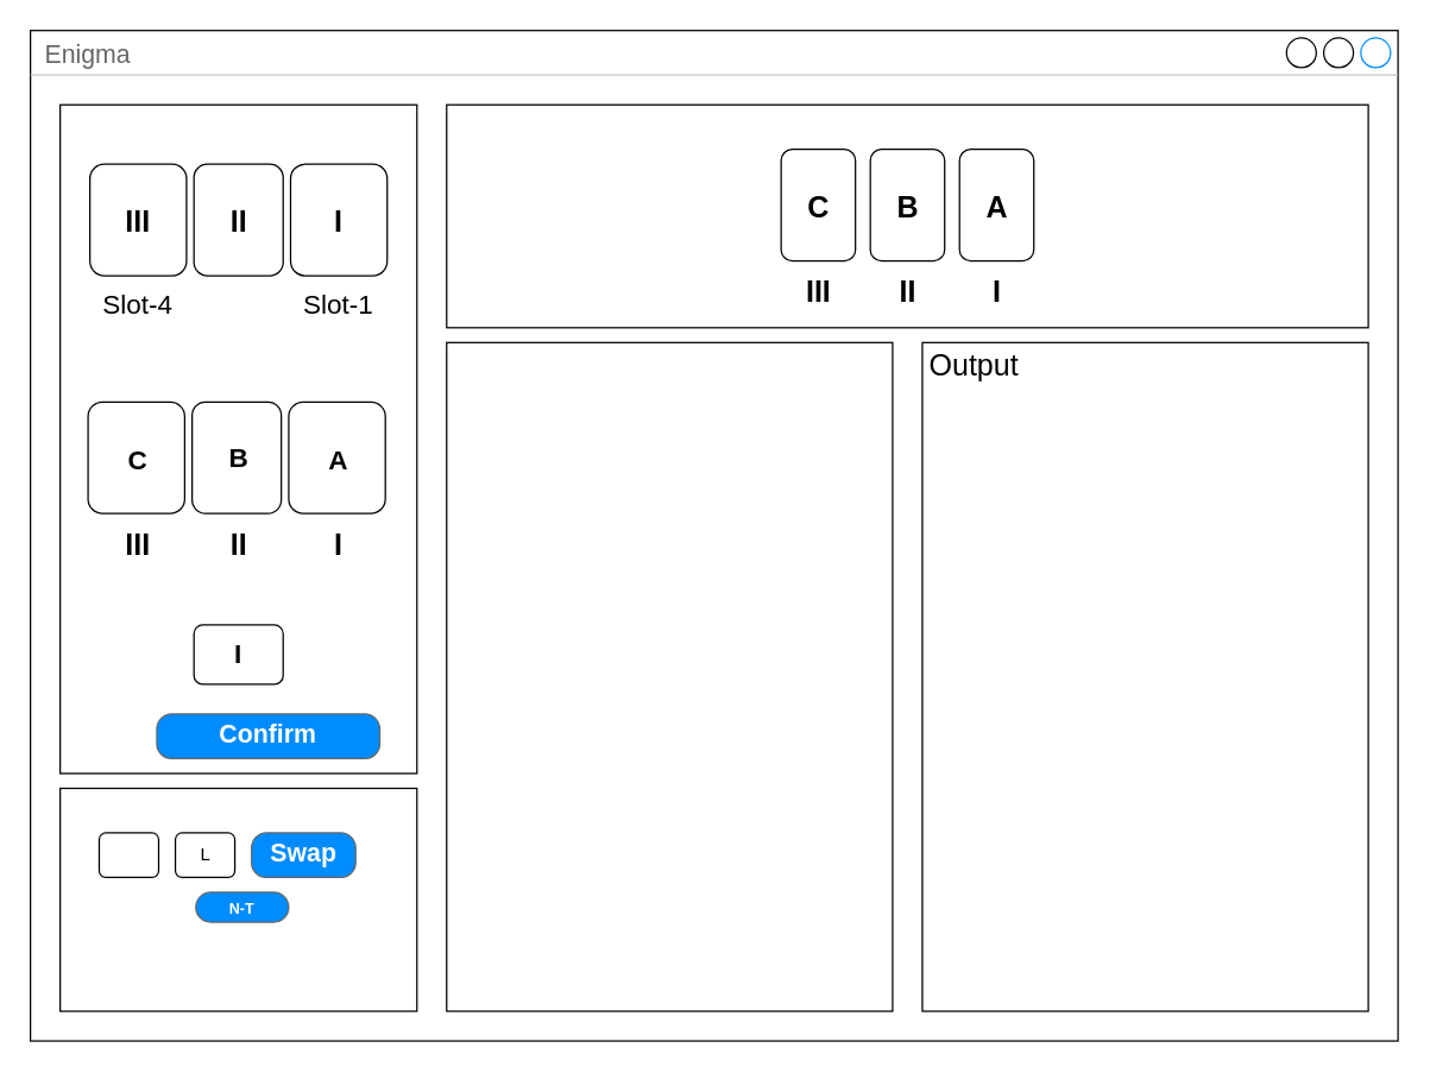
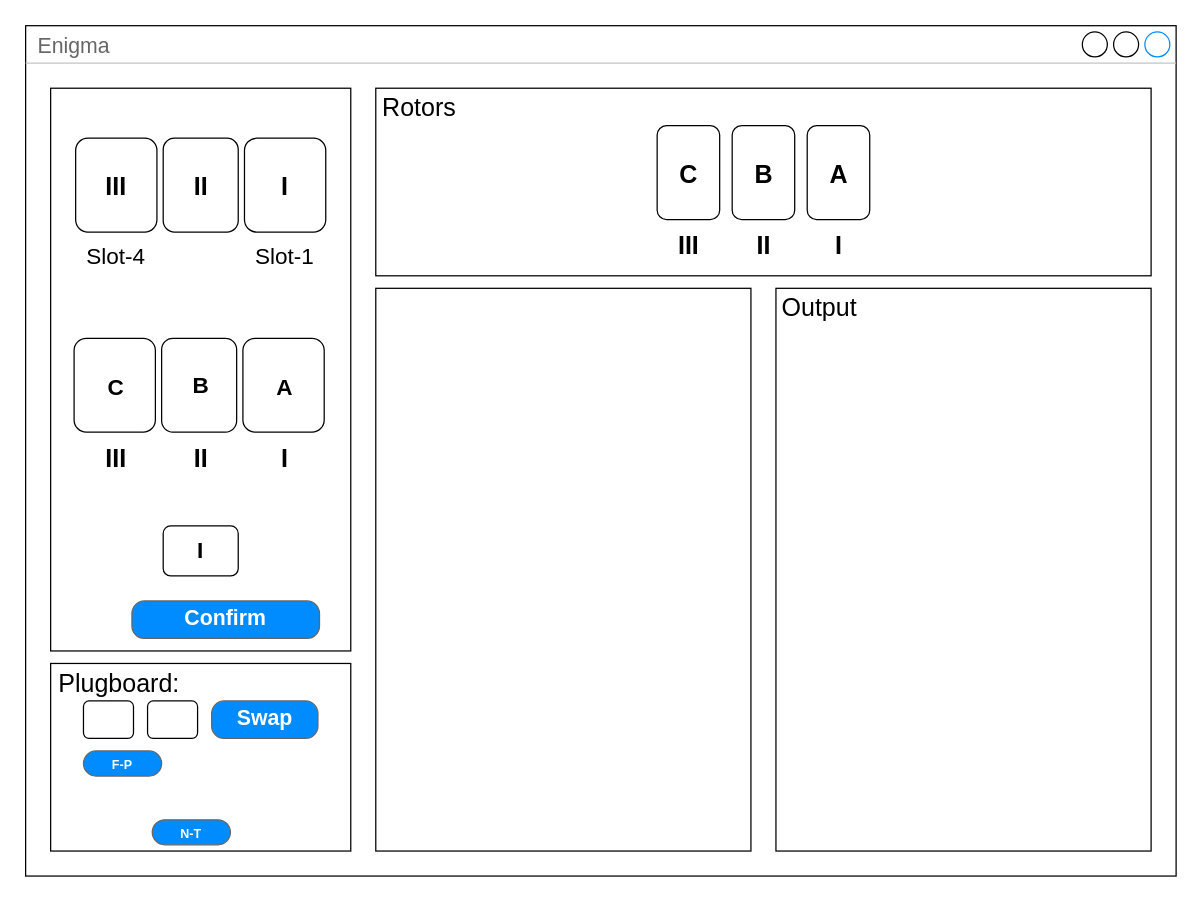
+ <mxCell id="10" value="Rotors" style="text;html=1;strokeColor=none;fillColor=none;align=center;verticalAlign=middle;whiteSpace=wrap;rounded=0;fontSize=20;" vertex="1" parent="1"><mxGeometry x="300" y="70" width="70" height="30" as="geometry" /></mxCell>
+ <mxCell id="8" value="Plugboard:" style="text;html=1;strokeColor=none;fillColor=none;align=center;verticalAlign=middle;whiteSpace=wrap;rounded=0;fontSize=20;" vertex="1" parent="1"><mxGeometry x="40" y="530" width="110" height="30" as="geometry" /></mxCell>
- <mxCell id="42" value="L" style="text;html=1;strokeColor=none;fillColor=none;align=center;verticalAlign=middle;whiteSpace=wrap;rounded=0;" vertex="1" parent="1"><mxGeometry x="122.5" y="560" width="30" height="30" as="geometry" /></mxCell>
- <mxCell id="43" value="Swap" style="strokeWidth=1;shadow=0;dashed=0;align=center;html=1;shape=mxgraph.mockup.buttons.button;strokeColor=#666666;fontColor=#ffffff;mainText=;buttonStyle=round;fontSize=17;fontStyle=1;fillColor=#008cff;whiteSpace=wrap;" vertex="1" parent="1"><mxGeometry x="168.75" y="560" width="70" height="30" as="geometry" /></mxCell>
+ <mxCell id="43" value="Swap" style="strokeWidth=1;shadow=0;dashed=0;align=center;html=1;shape=mxgraph.mockup.buttons.button;strokeColor=#666666;fontColor=#ffffff;mainText=;buttonStyle=round;fontSize=17;fontStyle=1;fillColor=#008cff;whiteSpace=wrap;" vertex="1" parent="1"><mxGeometry x="168.75" y="560" width="85" height="30" as="geometry" /></mxCell>
+ <mxCell id="44" value="&lt;font style=&quot;font-size: 10px;&quot;&gt;F-P&lt;/font&gt;" style="strokeWidth=1;shadow=0;dashed=0;align=center;html=1;shape=mxgraph.mockup.buttons.button;strokeColor=#666666;fontColor=#ffffff;mainText=;buttonStyle=round;fontSize=17;fontStyle=1;fillColor=#008cff;whiteSpace=wrap;" vertex="1" parent="1"><mxGeometry x="66.25" y="600" width="62.5" height="20" as="geometry" /></mxCell>
- <mxCell id="45" value="&lt;font style=&quot;font-size: 10px;&quot;&gt;N-T&lt;/font&gt;" style="strokeWidth=1;shadow=0;dashed=0;align=center;html=1;shape=mxgraph.mockup.buttons.button;strokeColor=#666666;fontColor=#ffffff;mainText=;buttonStyle=round;fontSize=17;fontStyle=1;fillColor=#008cff;whiteSpace=wrap;" vertex="1" parent="1"><mxGeometry x="131.25" y="600" width="62.5" height="20" as="geometry" /></mxCell>
+ <mxCell id="45" value="&lt;font style=&quot;font-size: 10px;&quot;&gt;N-T&lt;/font&gt;" style="strokeWidth=1;shadow=0;dashed=0;align=center;html=1;shape=mxgraph.mockup.buttons.button;strokeColor=#666666;fontColor=#ffffff;mainText=;buttonStyle=round;fontSize=17;fontStyle=1;fillColor=#008cff;whiteSpace=wrap;" vertex="1" parent="1"><mxGeometry x="121.25" y="655" width="62.5" height="20" as="geometry" /></mxCell>
